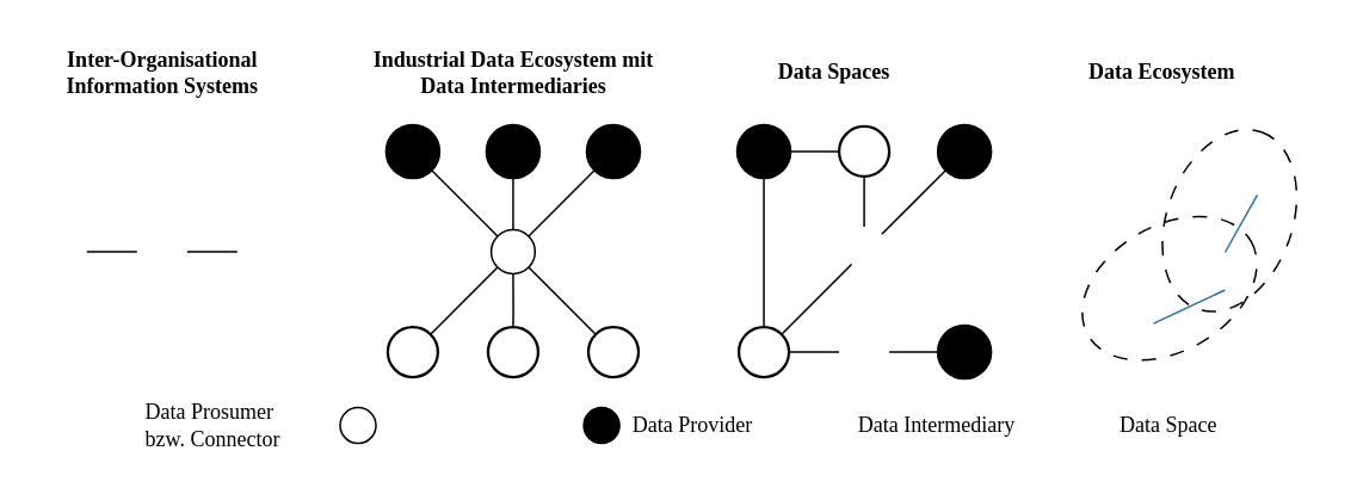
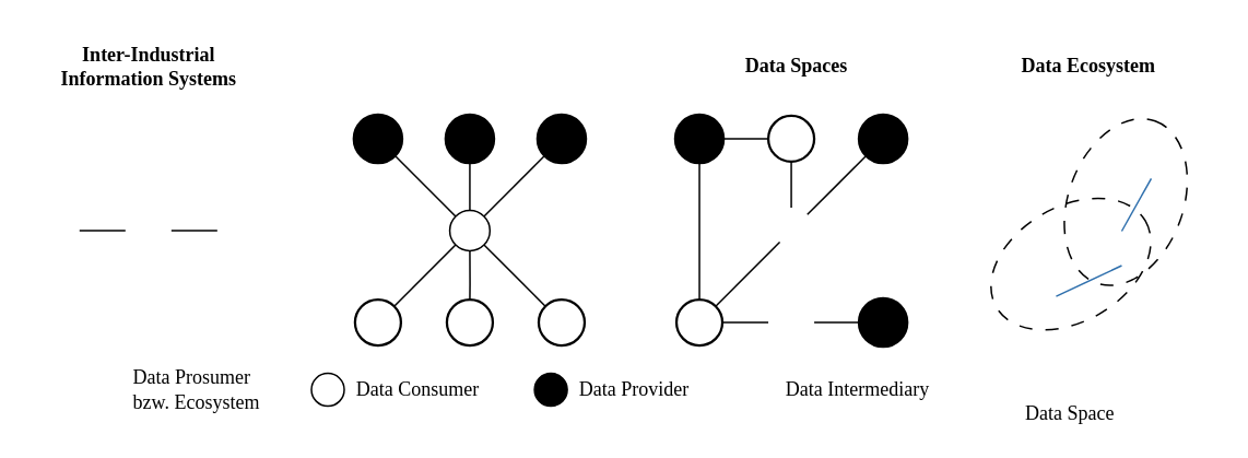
- <mxCell id="11" value="&lt;div&gt;Inter-Organisational&lt;/div&gt;&lt;div&gt;Information Systems&lt;/div&gt;" style="text;html=1;align=center;verticalAlign=middle;resizable=0;points=[];autosize=1;strokeColor=none;fillColor=none;fontFamily=CMU;fontSource=https%3A%2F%2Fcdn.jsdelivr.net%2Fgh%2Fbitmaks%2Fcm-web-fonts%40latest%2Ffont%2FSerif%2Fcmunrm.woff;fontStyle=1" vertex="1" parent="10"><mxGeometry x="5" width="130" height="40" as="geometry" /></mxCell>
+ <mxCell id="11" value="&lt;div&gt;Inter-Industrial&lt;/div&gt;&lt;div&gt;Information Systems&lt;/div&gt;" style="text;html=1;align=center;verticalAlign=middle;resizable=0;points=[];autosize=1;strokeColor=none;fillColor=none;fontFamily=CMU;fontSource=https%3A%2F%2Fcdn.jsdelivr.net%2Fgh%2Fbitmaks%2Fcm-web-fonts%40latest%2Ffont%2FSerif%2Fcmunrm.woff;fontStyle=1" vertex="1" parent="10"><mxGeometry x="5" width="130" height="40" as="geometry" /></mxCell>
- <mxCell id="12" value="&lt;div&gt;Industrial Data Ecosystem mit&lt;/div&gt;&lt;div&gt;Data Intermediaries&lt;/div&gt;" style="text;html=1;align=center;verticalAlign=middle;resizable=0;points=[];autosize=1;strokeColor=none;fillColor=none;fontFamily=CMU;fontSource=https%3A%2F%2Fcdn.jsdelivr.net%2Fgh%2Fbitmaks%2Fcm-web-fonts%40latest%2Ffont%2FSerif%2Fcmunrm.woff;fontStyle=1" vertex="1" parent="10"><mxGeometry x="171" width="190" height="40" as="geometry" /></mxCell>
- <mxCell id="13" value="Data Spaces" style="text;html=1;align=center;verticalAlign=middle;resizable=0;points=[];autosize=1;strokeColor=none;fillColor=none;fontFamily=CMU;fontSource=https%3A%2F%2Fcdn.jsdelivr.net%2Fgh%2Fbitmaks%2Fcm-web-fonts%40latest%2Ffont%2FSerif%2Fcmunrm.woff;fontStyle=1" vertex="1" parent="10"><mxGeometry x="400" y="5" width="90" height="30" as="geometry" /></mxCell>
+ <mxCell id="13" value="Data Spaces" style="text;html=1;align=center;verticalAlign=middle;resizable=0;points=[];autosize=1;strokeColor=none;fillColor=none;fontFamily=CMU;fontSource=https%3A%2F%2Fcdn.jsdelivr.net%2Fgh%2Fbitmaks%2Fcm-web-fonts%40latest%2Ffont%2FSerif%2Fcmunrm.woff;fontStyle=1" vertex="1" parent="10"><mxGeometry x="420" y="5" width="90" height="30" as="geometry" /></mxCell>
- <mxCell id="46" value="Data Ecosystem" style="text;html=1;align=center;verticalAlign=middle;resizable=0;points=[];autosize=1;strokeColor=none;fillColor=none;fontFamily=CMU;fontSource=https%3A%2F%2Fcdn.jsdelivr.net%2Fgh%2Fbitmaks%2Fcm-web-fonts%40latest%2Ffont%2FSerif%2Fcmunrm.woff;fontStyle=1" vertex="1" parent="10"><mxGeometry x="573.19" y="5" width="110" height="30" as="geometry" /></mxCell>
+ <mxCell id="46" value="Data Ecosystem" style="text;html=1;align=center;verticalAlign=middle;resizable=0;points=[];autosize=1;strokeColor=none;fillColor=none;fontFamily=CMU;fontSource=https%3A%2F%2Fcdn.jsdelivr.net%2Fgh%2Fbitmaks%2Fcm-web-fonts%40latest%2Ffont%2FSerif%2Fcmunrm.woff;fontStyle=1" vertex="1" parent="10"><mxGeometry x="588.19" y="5" width="110" height="30" as="geometry" /></mxCell>
- <mxCell id="3" value="&lt;div&gt;Data Prosumer&lt;/div&gt;&lt;div&gt;bzw. Connector&lt;/div&gt;" style="text;html=1;align=left;verticalAlign=middle;resizable=0;points=[];autosize=1;strokeColor=none;fillColor=none;fontFamily=CMU;fontSource=https%3A%2F%2Fcdn.jsdelivr.net%2Fgh%2Fbitmaks%2Fcm-web-fonts%40latest%2Ffont%2FSerif%2Fcmunrm.woff;" vertex="1" parent="1"><mxGeometry x="79.42" y="216.97" width="110" height="40" as="geometry" /></mxCell>
+ <mxCell id="3" value="&lt;div&gt;Data Prosumer&lt;/div&gt;&lt;div&gt;bzw. Ecosystem&lt;/div&gt;" style="text;html=1;align=left;verticalAlign=middle;resizable=0;points=[];autosize=1;strokeColor=none;fillColor=none;fontFamily=CMU;fontSource=https%3A%2F%2Fcdn.jsdelivr.net%2Fgh%2Fbitmaks%2Fcm-web-fonts%40latest%2Ffont%2FSerif%2Fcmunrm.woff;" vertex="1" parent="1"><mxGeometry x="79.42" y="216.97" width="110" height="40" as="geometry" /></mxCell>
+ <mxCell id="5" value="&lt;div align=&quot;left&quot;&gt;Data Consumer&lt;/div&gt;" style="text;html=1;align=left;verticalAlign=middle;resizable=0;points=[];autosize=1;strokeColor=none;fillColor=none;fontFamily=CMU;fontSource=https%3A%2F%2Fcdn.jsdelivr.net%2Fgh%2Fbitmaks%2Fcm-web-fonts%40latest%2Ffont%2FSerif%2Fcmunrm.woff;" vertex="1" parent="1"><mxGeometry x="215.42" y="221.97" width="110" height="30" as="geometry" /></mxCell>
- <mxCell id="9" value="&lt;div align=&quot;left&quot;&gt;Data Space&lt;/div&gt;" style="text;html=1;align=left;verticalAlign=middle;resizable=0;points=[];autosize=1;strokeColor=none;fillColor=none;fontFamily=CMU;fontSource=https%3A%2F%2Fcdn.jsdelivr.net%2Fgh%2Fbitmaks%2Fcm-web-fonts%40latest%2Ffont%2FSerif%2Fcmunrm.woff;" vertex="1" parent="1"><mxGeometry x="623.42" y="221.97" width="80" height="30" as="geometry" /></mxCell>
+ <mxCell id="9" value="&lt;div align=&quot;left&quot;&gt;Data Space&lt;/div&gt;" style="text;html=1;align=left;verticalAlign=middle;resizable=0;points=[];autosize=1;strokeColor=none;fillColor=none;fontFamily=CMU;fontSource=https%3A%2F%2Fcdn.jsdelivr.net%2Fgh%2Fbitmaks%2Fcm-web-fonts%40latest%2Ffont%2FSerif%2Fcmunrm.woff;" vertex="1" parent="1"><mxGeometry x="623.42" y="236.97" width="80" height="30" as="geometry" /></mxCell>
